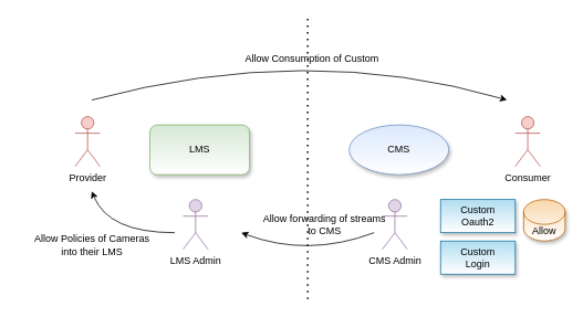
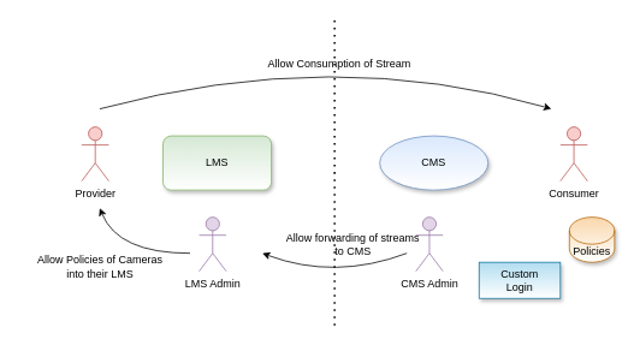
- <mxCell id="14" value="Allow Consumption of Custom" style="text;html=1;align=center;verticalAlign=middle;resizable=0;points=[];autosize=1;strokeColor=none;" parent="2" vertex="1"><mxGeometry x="270" y="40" width="170" height="20" as="geometry" /></mxCell>
+ <mxCell id="14" value="Allow Consumption of Stream" style="text;html=1;align=center;verticalAlign=middle;resizable=0;points=[];autosize=1;strokeColor=none;" parent="2" vertex="1"><mxGeometry x="270" y="40" width="170" height="20" as="geometry" /></mxCell>
- <mxCell id="18" value="Custom&lt;br&gt;Oauth2" style="rounded=0;whiteSpace=wrap;html=1;fillColor=#b1ddf0;strokeColor=#10739e;gradientColor=#ffffff;shadow=1;" vertex="1" parent="16"><mxGeometry width="90" height="40" as="geometry" /></mxCell>
- <mxCell id="17" value="Allow" style="shape=cylinder3;whiteSpace=wrap;html=1;boundedLbl=1;backgroundOutline=1;size=15;fillColor=#fad7ac;strokeColor=#b46504;gradientColor=#ffffff;shadow=1;" vertex="1" parent="16"><mxGeometry x="100" width="50" height="50" as="geometry" /></mxCell>
+ <mxCell id="17" value="Policies" style="shape=cylinder3;whiteSpace=wrap;html=1;boundedLbl=1;backgroundOutline=1;size=15;fillColor=#fad7ac;strokeColor=#b46504;gradientColor=#ffffff;shadow=1;" vertex="1" parent="16"><mxGeometry x="100" width="50" height="50" as="geometry" /></mxCell>
